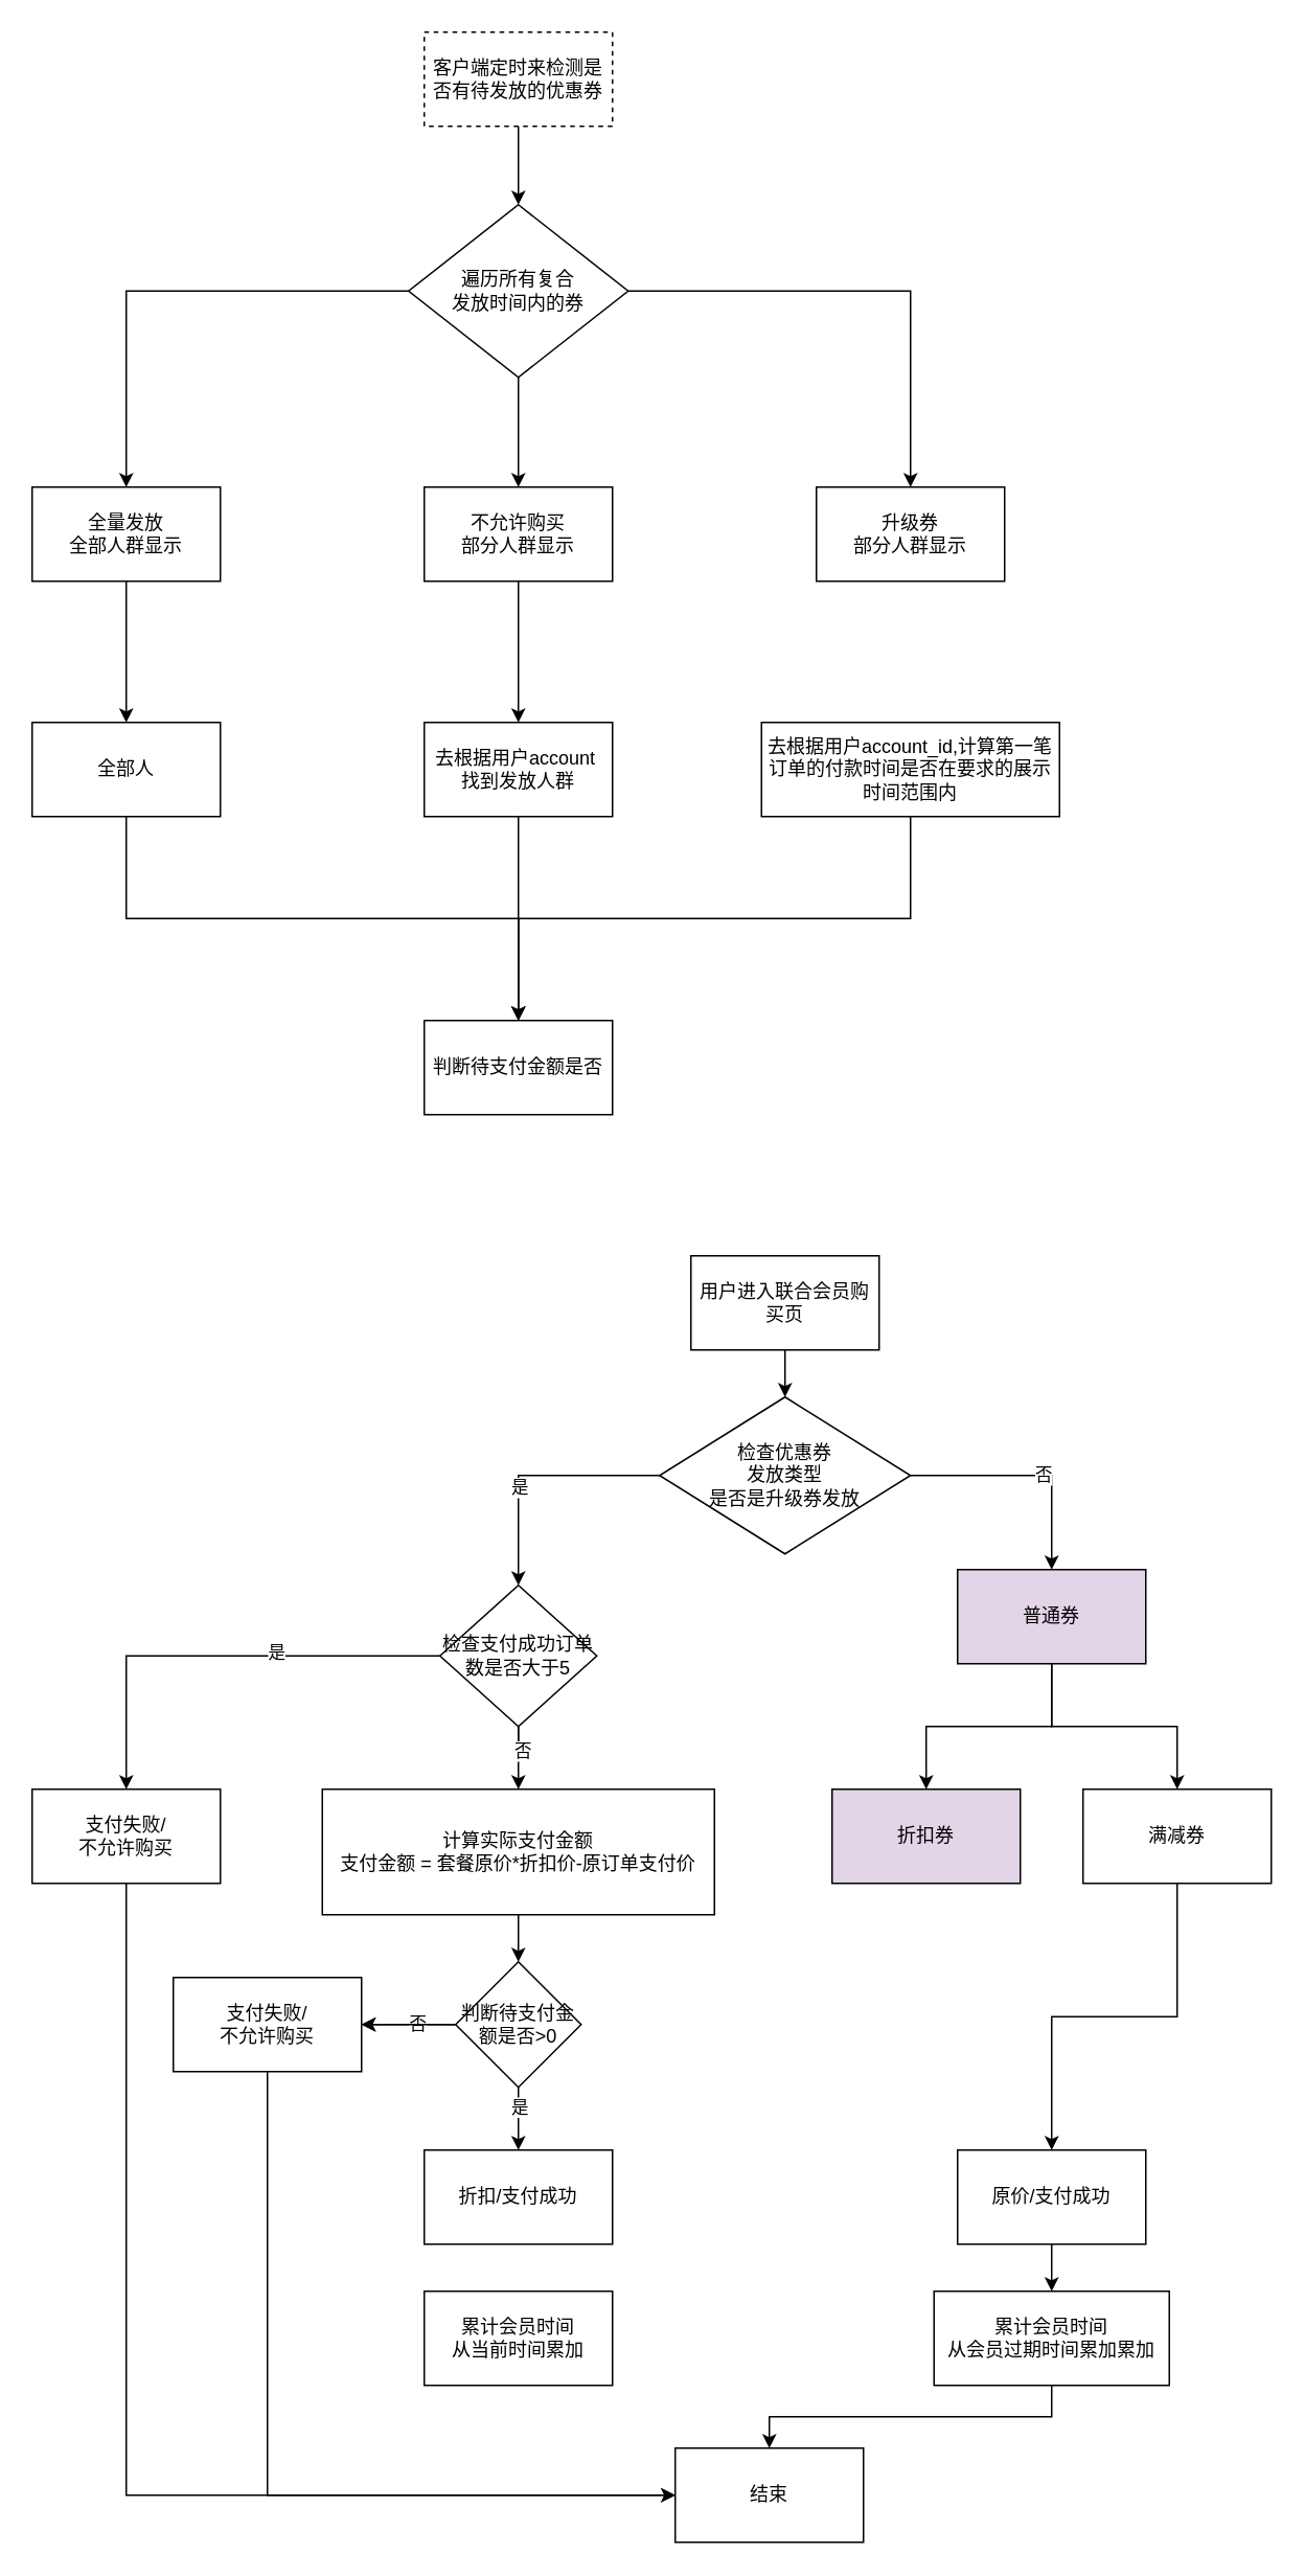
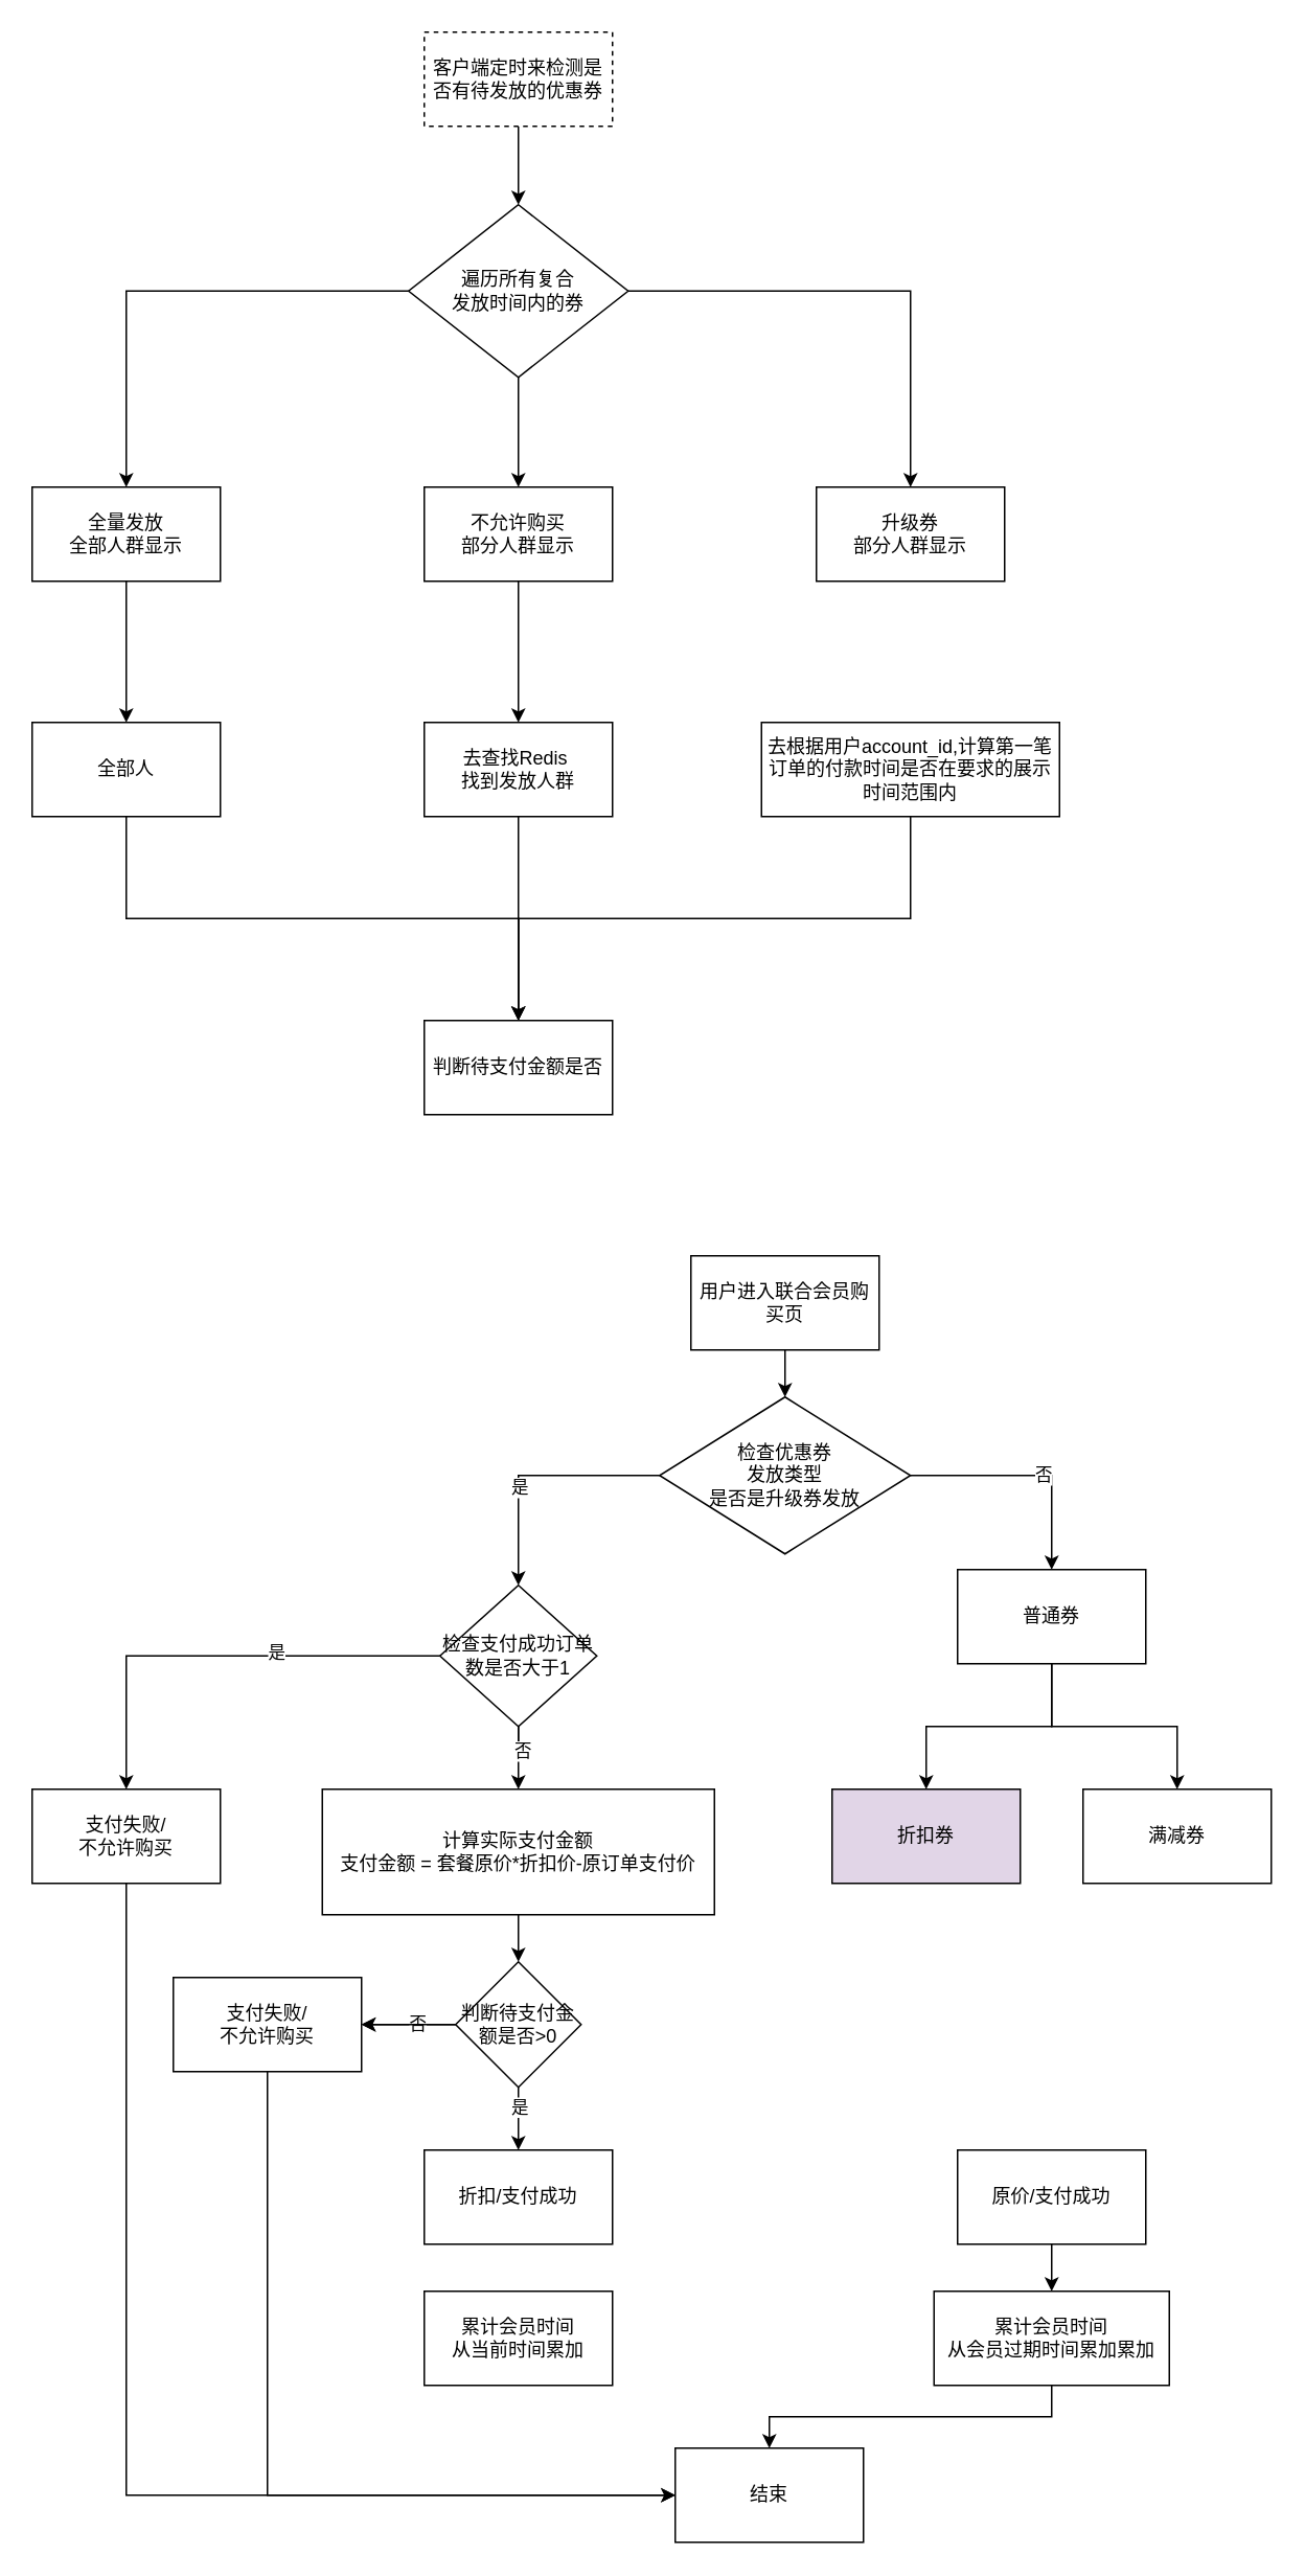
- <mxCell id="14" value="去根据用户account&amp;nbsp;&lt;div&gt;找到发放人群&lt;/div&gt;" style="rounded=0;whiteSpace=wrap;html=1;" parent="1" vertex="1"><mxGeometry x="270" y="460" width="120" height="60" as="geometry" /></mxCell>
+ <mxCell id="14" value="去查找Redis&amp;nbsp;&lt;div&gt;找到发放人群&lt;/div&gt;" style="rounded=0;whiteSpace=wrap;html=1;" parent="1" vertex="1"><mxGeometry x="270" y="460" width="120" height="60" as="geometry" /></mxCell>
- <mxCell id="54" value="普通券" style="rounded=0;whiteSpace=wrap;html=1;fillColor=#e1d5e7;" vertex="1" parent="1"><mxGeometry x="610" y="1000" width="120" height="60" as="geometry" /></mxCell>
+ <mxCell id="54" value="普通券" style="rounded=0;whiteSpace=wrap;html=1;" vertex="1" parent="1"><mxGeometry x="610" y="1000" width="120" height="60" as="geometry" /></mxCell>
- <mxCell id="45" value="检查支付成功订单数是否大于5" style="rhombus;whiteSpace=wrap;html=1;" parent="1" vertex="1"><mxGeometry x="280" y="1010" width="100" height="90" as="geometry" /></mxCell>
+ <mxCell id="45" value="检查支付成功订单数是否大于1" style="rhombus;whiteSpace=wrap;html=1;" parent="1" vertex="1"><mxGeometry x="280" y="1010" width="100" height="90" as="geometry" /></mxCell>
- <mxCell id="47" style="edgeStyle=orthogonalEdgeStyle;rounded=0;orthogonalLoop=1;jettySize=auto;html=1;exitX=0.5;exitY=1;exitDx=0;exitDy=0;" edge="1" parent="1" source="48" target="24"><mxGeometry relative="1" as="geometry" /></mxCell>
